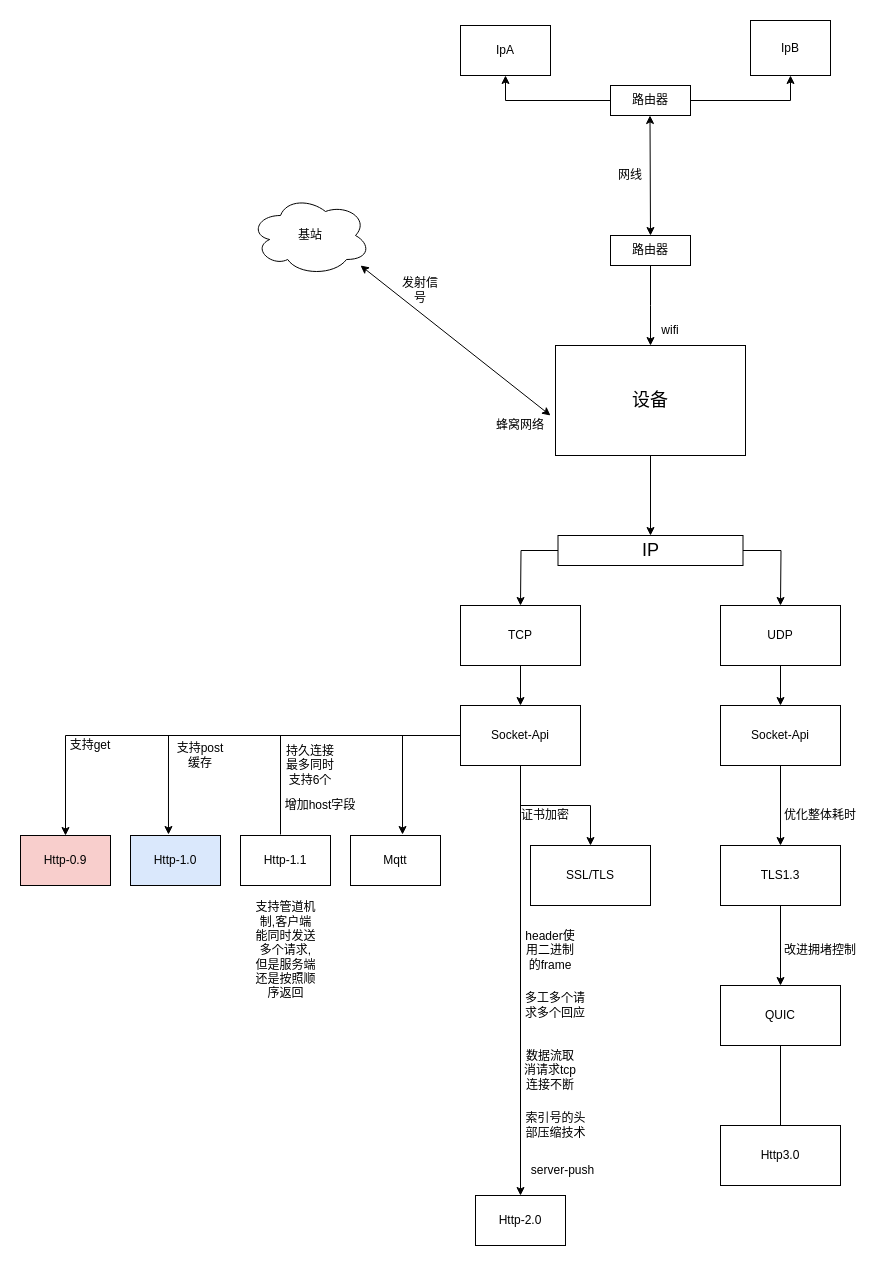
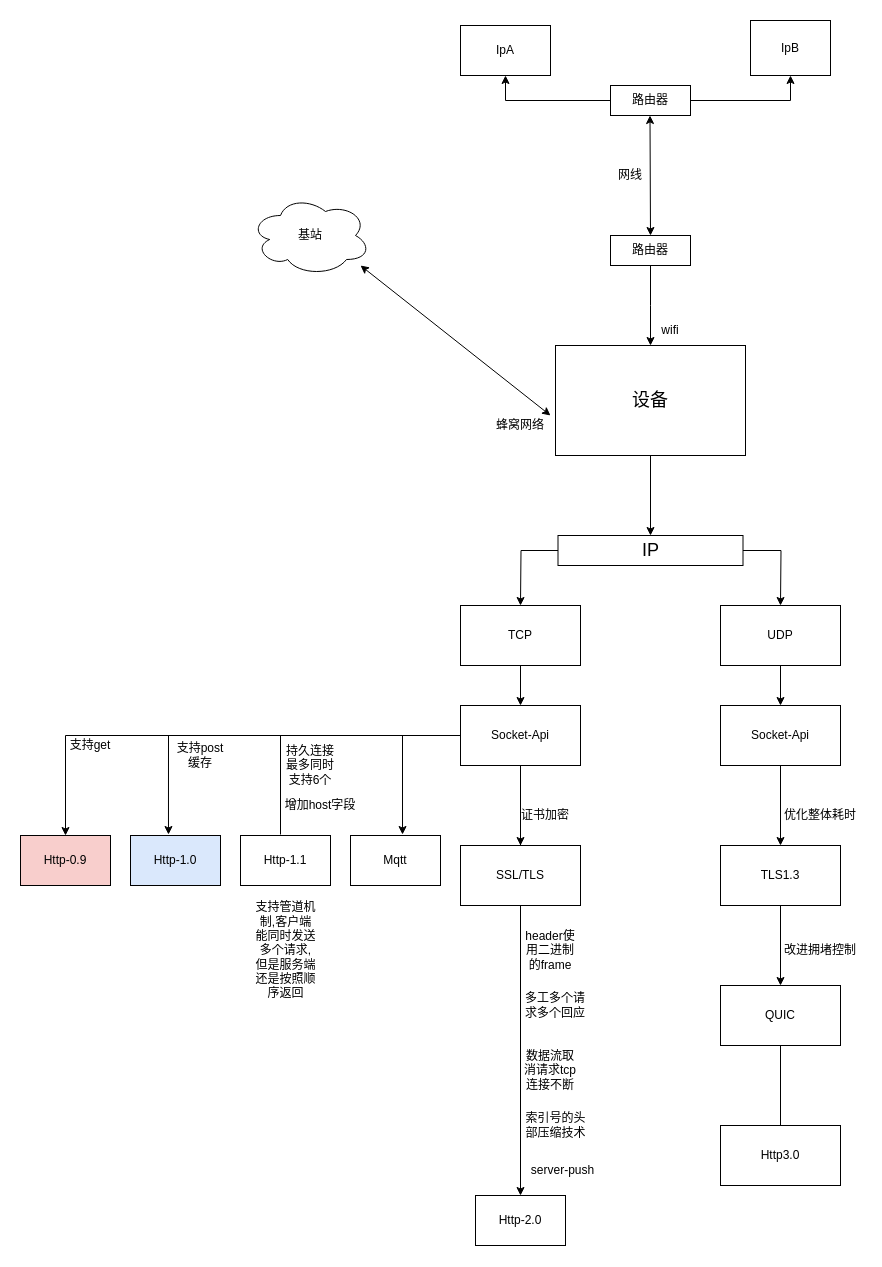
- <mxCell id="19" value="发射信号" style="text;html=1;strokeColor=none;fillColor=none;align=center;verticalAlign=middle;whiteSpace=wrap;rounded=0;" parent="1" vertex="1"><mxGeometry x="400" y="275" width="40" height="30" as="geometry" /></mxCell>
- <mxCell id="29" value="SSL/TLS" style="rounded=0;whiteSpace=wrap;html=1;" vertex="1" parent="1"><mxGeometry x="530" y="845" width="120" height="60" as="geometry" /></mxCell>
+ <mxCell id="29" value="SSL/TLS" style="rounded=0;whiteSpace=wrap;html=1;" vertex="1" parent="1"><mxGeometry x="460" y="845" width="120" height="60" as="geometry" /></mxCell>
